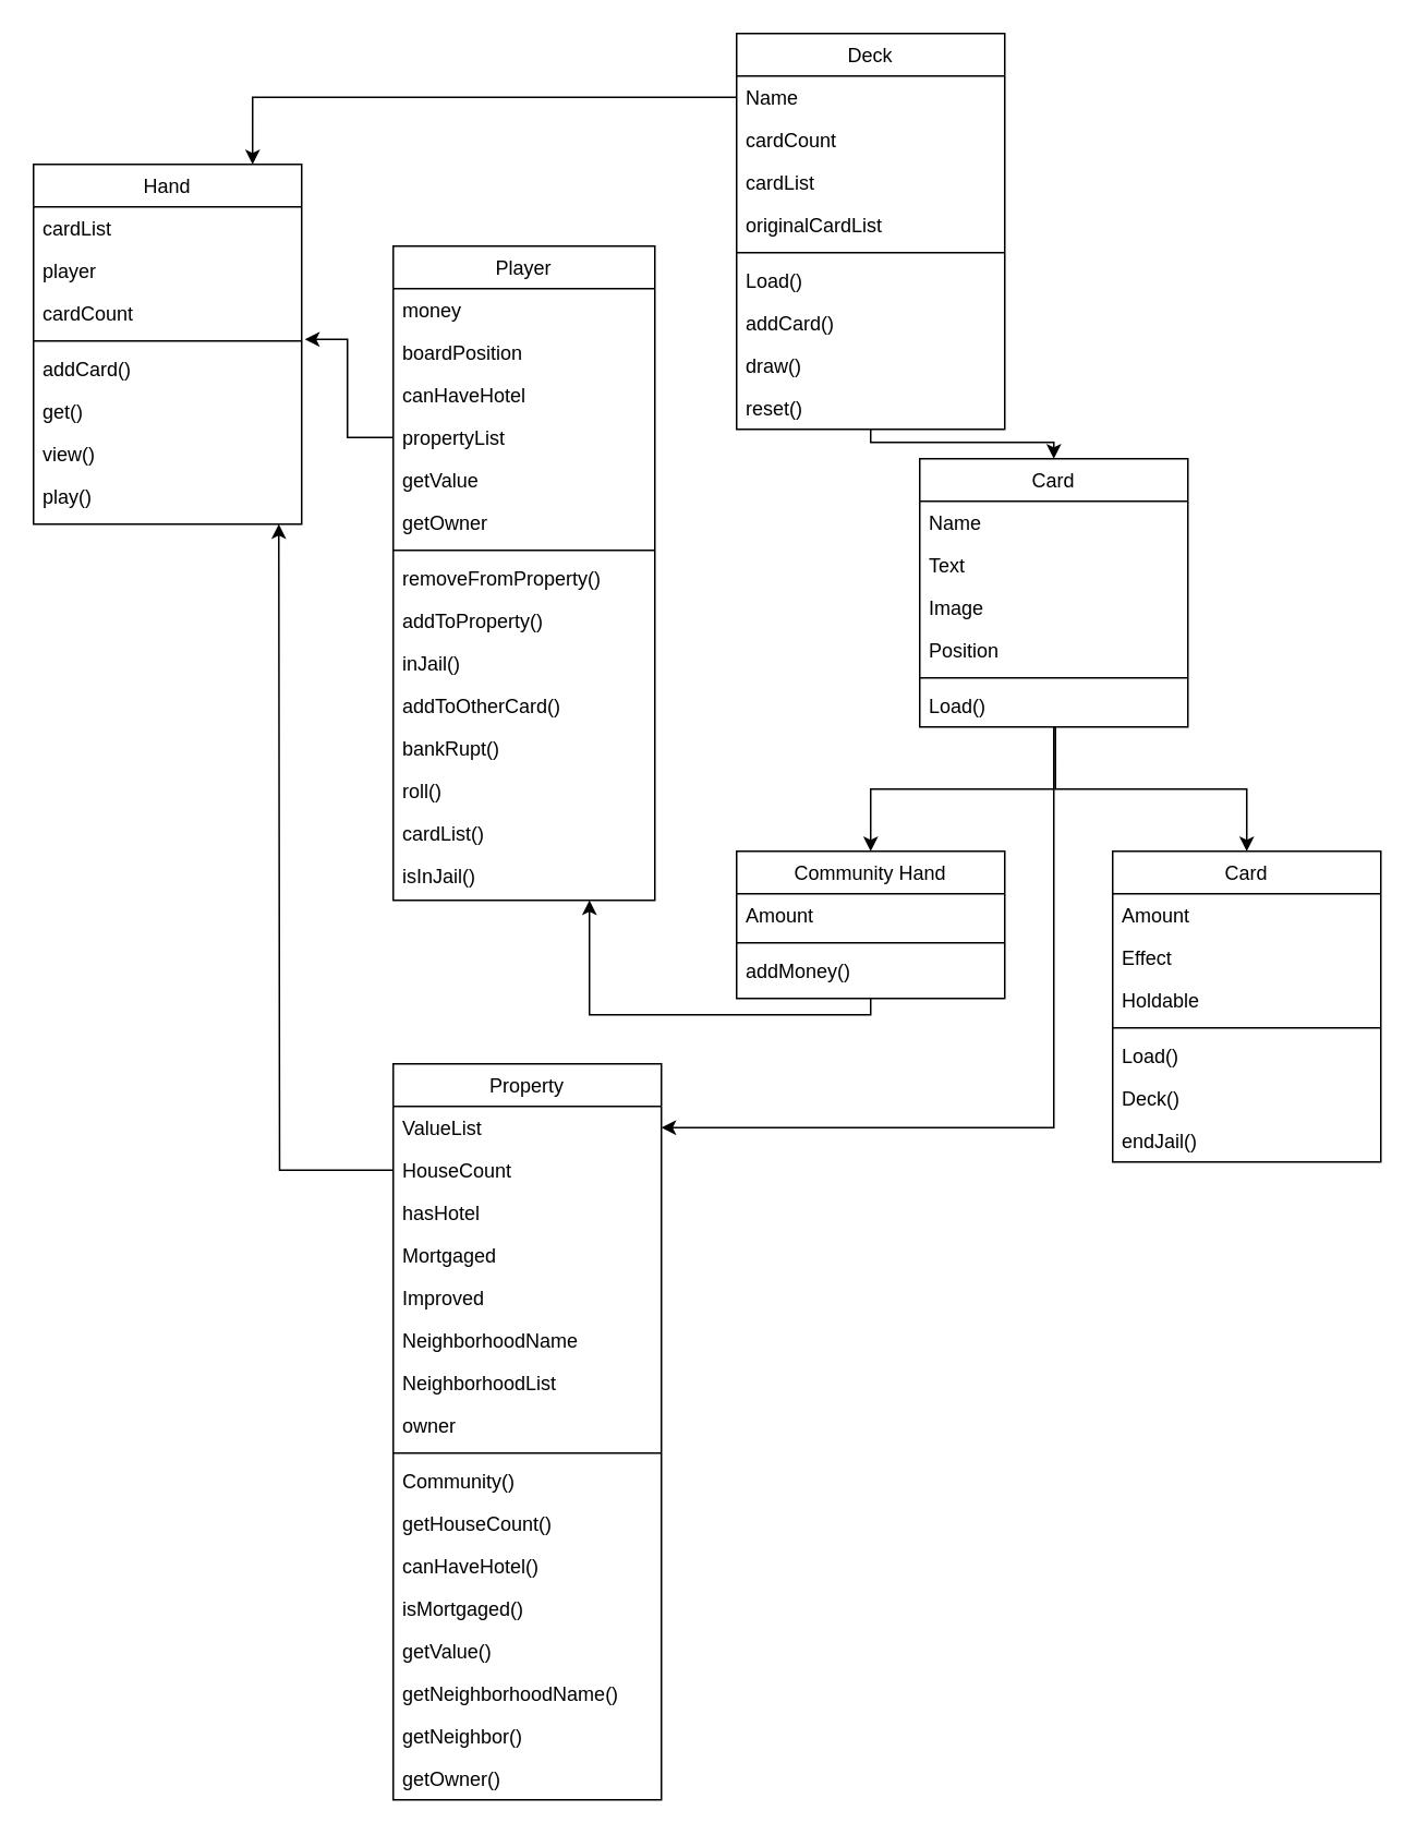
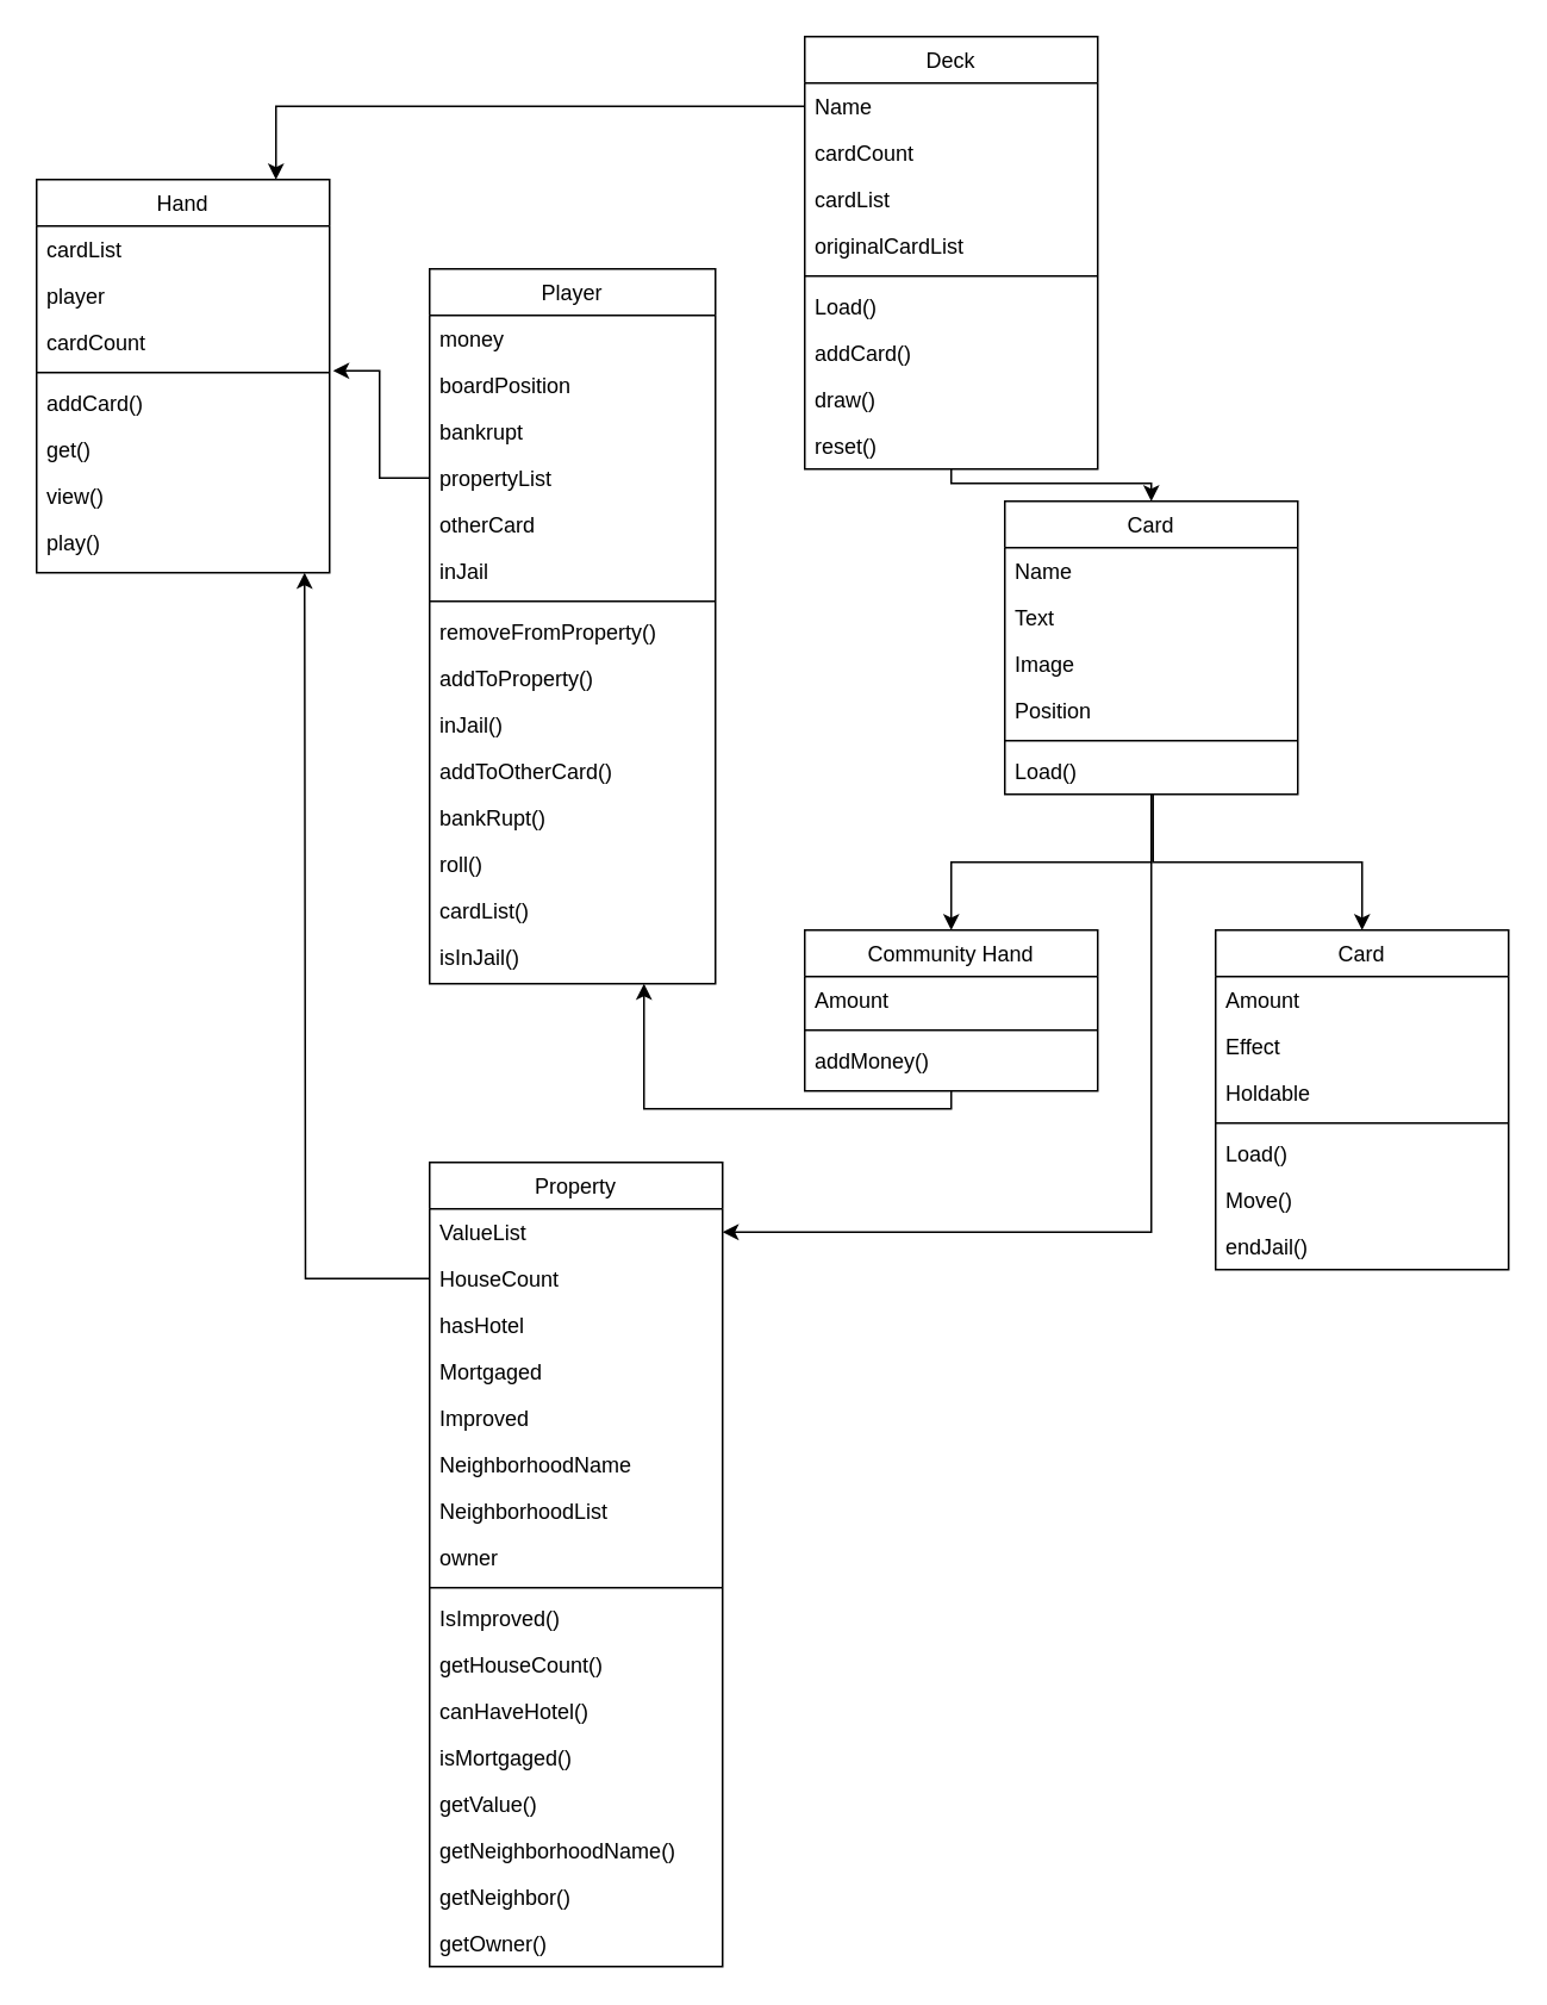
- <mxCell id="15" value="canHaveHotel" style="text;align=left;verticalAlign=top;spacingLeft=4;spacingRight=4;overflow=hidden;rotatable=0;points=[[0,0.5],[1,0.5]];portConstraint=eastwest;rounded=0;shadow=0;html=0;" vertex="1" parent="12"><mxGeometry y="78" width="160" height="26" as="geometry" /></mxCell>
+ <mxCell id="15" value="bankrupt" style="text;align=left;verticalAlign=top;spacingLeft=4;spacingRight=4;overflow=hidden;rotatable=0;points=[[0,0.5],[1,0.5]];portConstraint=eastwest;rounded=0;shadow=0;html=0;" vertex="1" parent="12"><mxGeometry y="78" width="160" height="26" as="geometry" /></mxCell>
- <mxCell id="17" value="getValue" style="text;align=left;verticalAlign=top;spacingLeft=4;spacingRight=4;overflow=hidden;rotatable=0;points=[[0,0.5],[1,0.5]];portConstraint=eastwest;rounded=0;shadow=0;html=0;" vertex="1" parent="12"><mxGeometry y="130" width="160" height="26" as="geometry" /></mxCell>
+ <mxCell id="17" value="otherCard" style="text;align=left;verticalAlign=top;spacingLeft=4;spacingRight=4;overflow=hidden;rotatable=0;points=[[0,0.5],[1,0.5]];portConstraint=eastwest;rounded=0;shadow=0;html=0;" vertex="1" parent="12"><mxGeometry y="130" width="160" height="26" as="geometry" /></mxCell>
- <mxCell id="18" value="getOwner" style="text;align=left;verticalAlign=top;spacingLeft=4;spacingRight=4;overflow=hidden;rotatable=0;points=[[0,0.5],[1,0.5]];portConstraint=eastwest;rounded=0;shadow=0;html=0;" vertex="1" parent="12"><mxGeometry y="156" width="160" height="26" as="geometry" /></mxCell>
+ <mxCell id="18" value="inJail" style="text;align=left;verticalAlign=top;spacingLeft=4;spacingRight=4;overflow=hidden;rotatable=0;points=[[0,0.5],[1,0.5]];portConstraint=eastwest;rounded=0;shadow=0;html=0;" vertex="1" parent="12"><mxGeometry y="156" width="160" height="26" as="geometry" /></mxCell>
- <mxCell id="39" value="Deck()" style="text;align=left;verticalAlign=top;spacingLeft=4;spacingRight=4;overflow=hidden;rotatable=0;points=[[0,0.5],[1,0.5]];portConstraint=eastwest;" vertex="1" parent="33"><mxGeometry y="138" width="164" height="26" as="geometry" /></mxCell>
+ <mxCell id="39" value="Move()" style="text;align=left;verticalAlign=top;spacingLeft=4;spacingRight=4;overflow=hidden;rotatable=0;points=[[0,0.5],[1,0.5]];portConstraint=eastwest;" vertex="1" parent="33"><mxGeometry y="138" width="164" height="26" as="geometry" /></mxCell>
- <mxCell id="72" value="Community()" style="text;align=left;verticalAlign=top;spacingLeft=4;spacingRight=4;overflow=hidden;rotatable=0;points=[[0,0.5],[1,0.5]];portConstraint=eastwest;" vertex="1" parent="62"><mxGeometry y="242" width="164" height="26" as="geometry" /></mxCell>
+ <mxCell id="72" value="IsImproved()" style="text;align=left;verticalAlign=top;spacingLeft=4;spacingRight=4;overflow=hidden;rotatable=0;points=[[0,0.5],[1,0.5]];portConstraint=eastwest;" vertex="1" parent="62"><mxGeometry y="242" width="164" height="26" as="geometry" /></mxCell>
